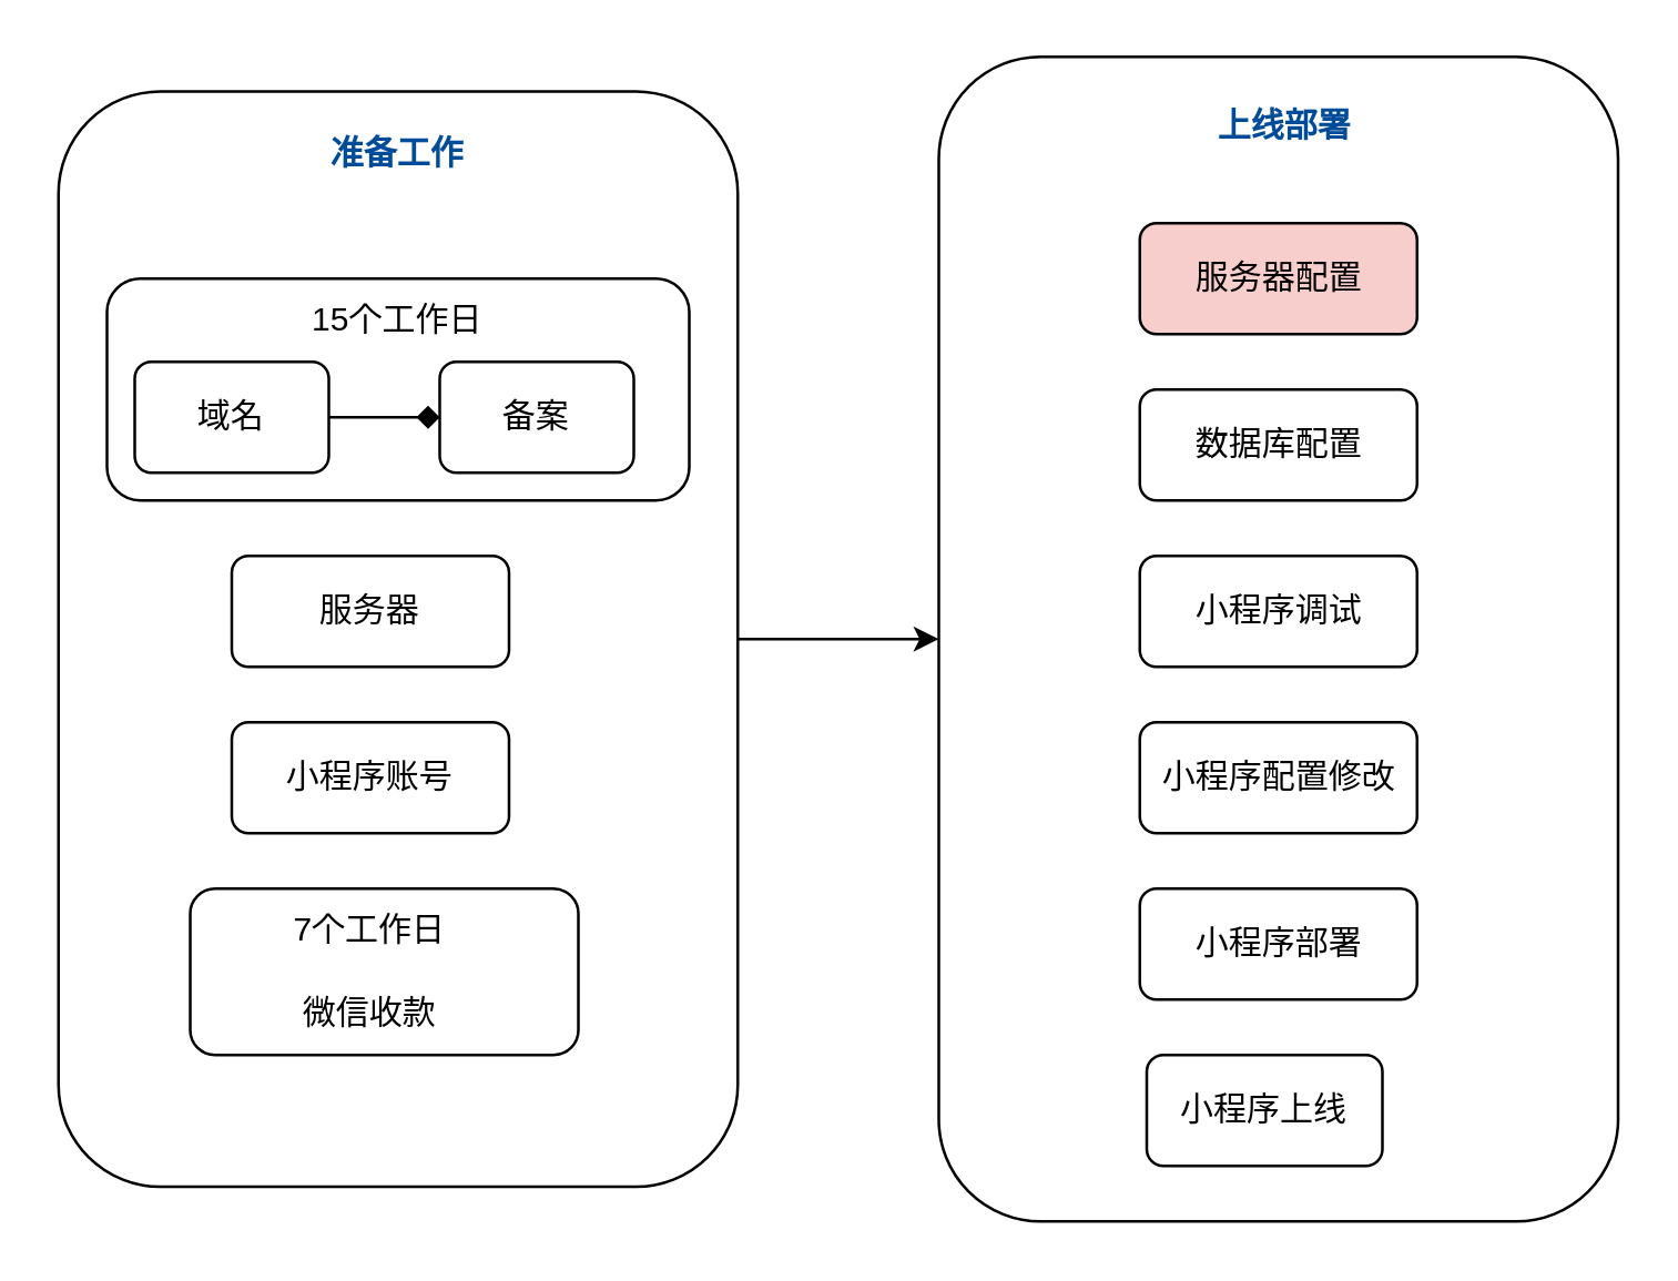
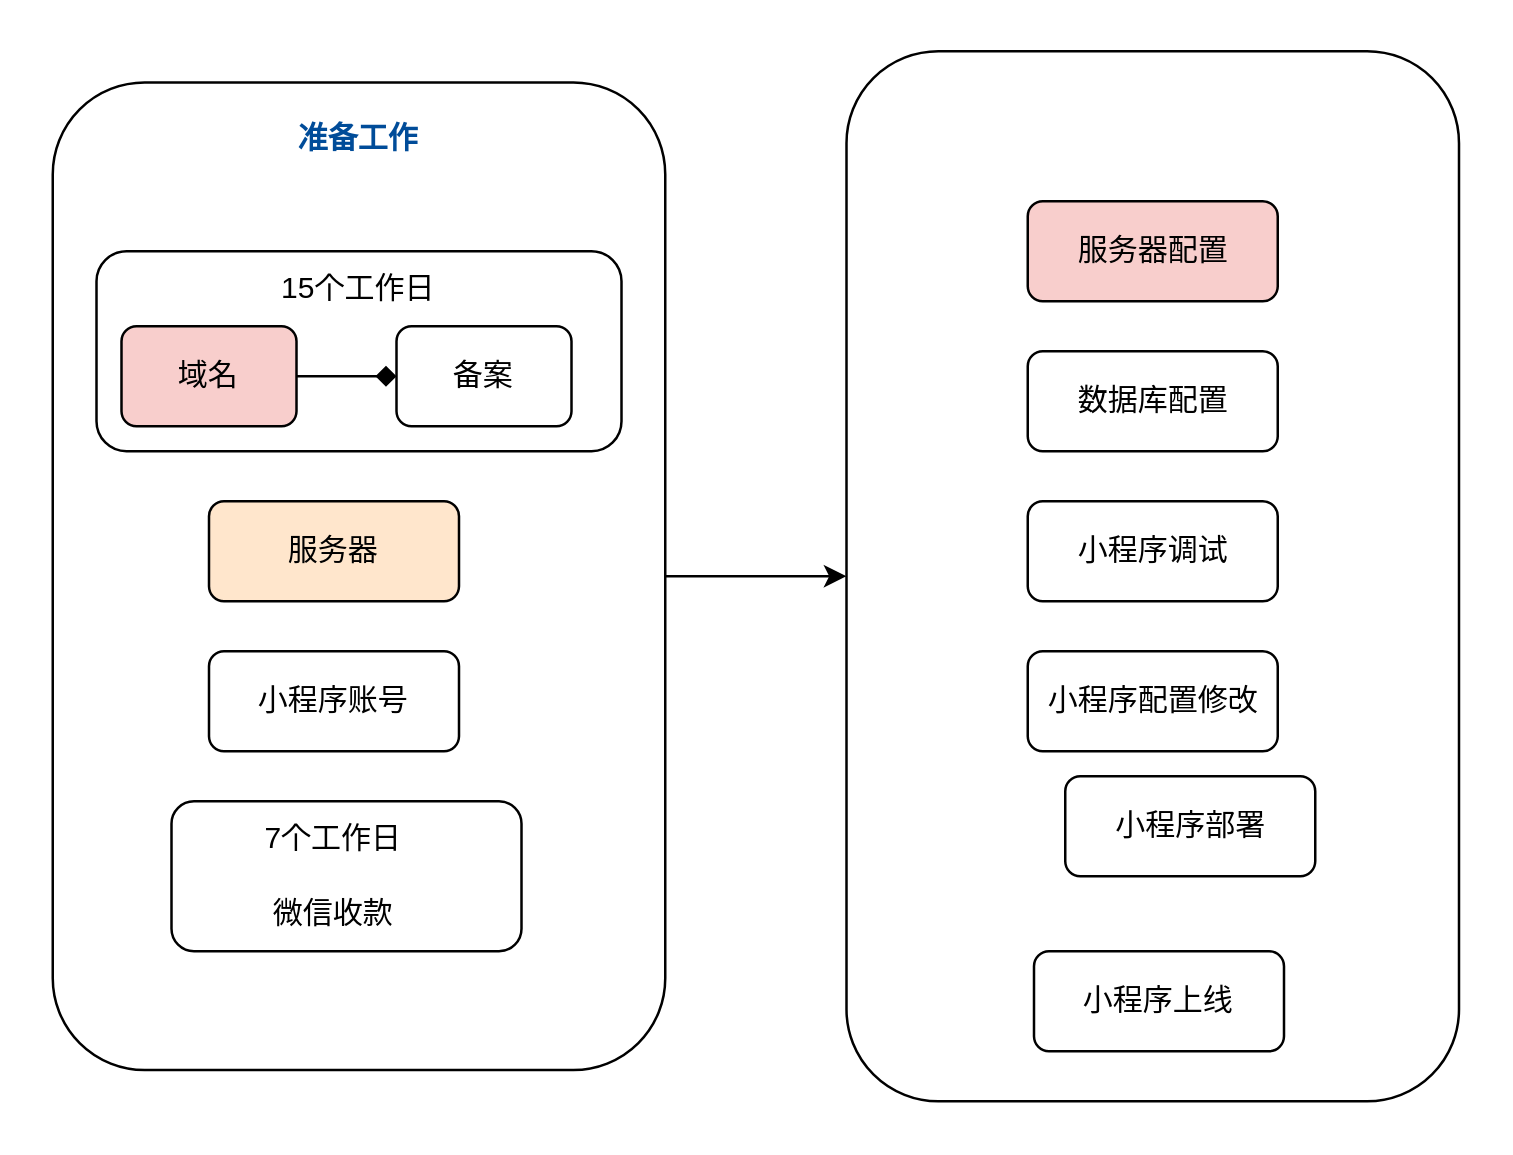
- <mxCell id="8" value="上线部署" style="text;html=1;align=center;verticalAlign=middle;whiteSpace=wrap;rounded=0;fontStyle=1;fontColor=#004C99;" vertex="1" parent="1"><mxGeometry x="433" y="30" width="60" height="30" as="geometry" /></mxCell>
- <mxCell id="21" value="域名" style="rounded=1;whiteSpace=wrap;html=1;" vertex="1" parent="19"><mxGeometry x="10" y="30" width="70" height="40" as="geometry" /></mxCell>
+ <mxCell id="21" value="域名" style="rounded=1;whiteSpace=wrap;html=1;fillColor=#f8cecc;" vertex="1" parent="19"><mxGeometry x="10" y="30" width="70" height="40" as="geometry" /></mxCell>
- <mxCell id="4" value="服务器" style="rounded=1;whiteSpace=wrap;html=1;" vertex="1" parent="1"><mxGeometry x="83" y="200" width="100" height="40" as="geometry" /></mxCell>
+ <mxCell id="4" value="服务器" style="rounded=1;whiteSpace=wrap;html=1;fillColor=#ffe6cc;" vertex="1" parent="1"><mxGeometry x="83" y="200" width="100" height="40" as="geometry" /></mxCell>
- <mxCell id="12" value="小程序部署" style="rounded=1;whiteSpace=wrap;html=1;" vertex="1" parent="1"><mxGeometry x="410.5" y="320" width="100" height="40" as="geometry" /></mxCell>
+ <mxCell id="12" value="小程序部署" style="rounded=1;whiteSpace=wrap;html=1;" vertex="1" parent="1"><mxGeometry x="425.5" y="310" width="100" height="40" as="geometry" /></mxCell>
- <mxCell id="13" value="小程序上线" style="rounded=1;whiteSpace=wrap;html=1;" vertex="1" parent="1"><mxGeometry x="413" y="380" width="85" height="40" as="geometry" /></mxCell>
+ <mxCell id="13" value="小程序上线" style="rounded=1;whiteSpace=wrap;html=1;" vertex="1" parent="1"><mxGeometry x="413" y="380" width="100" height="40" as="geometry" /></mxCell>
